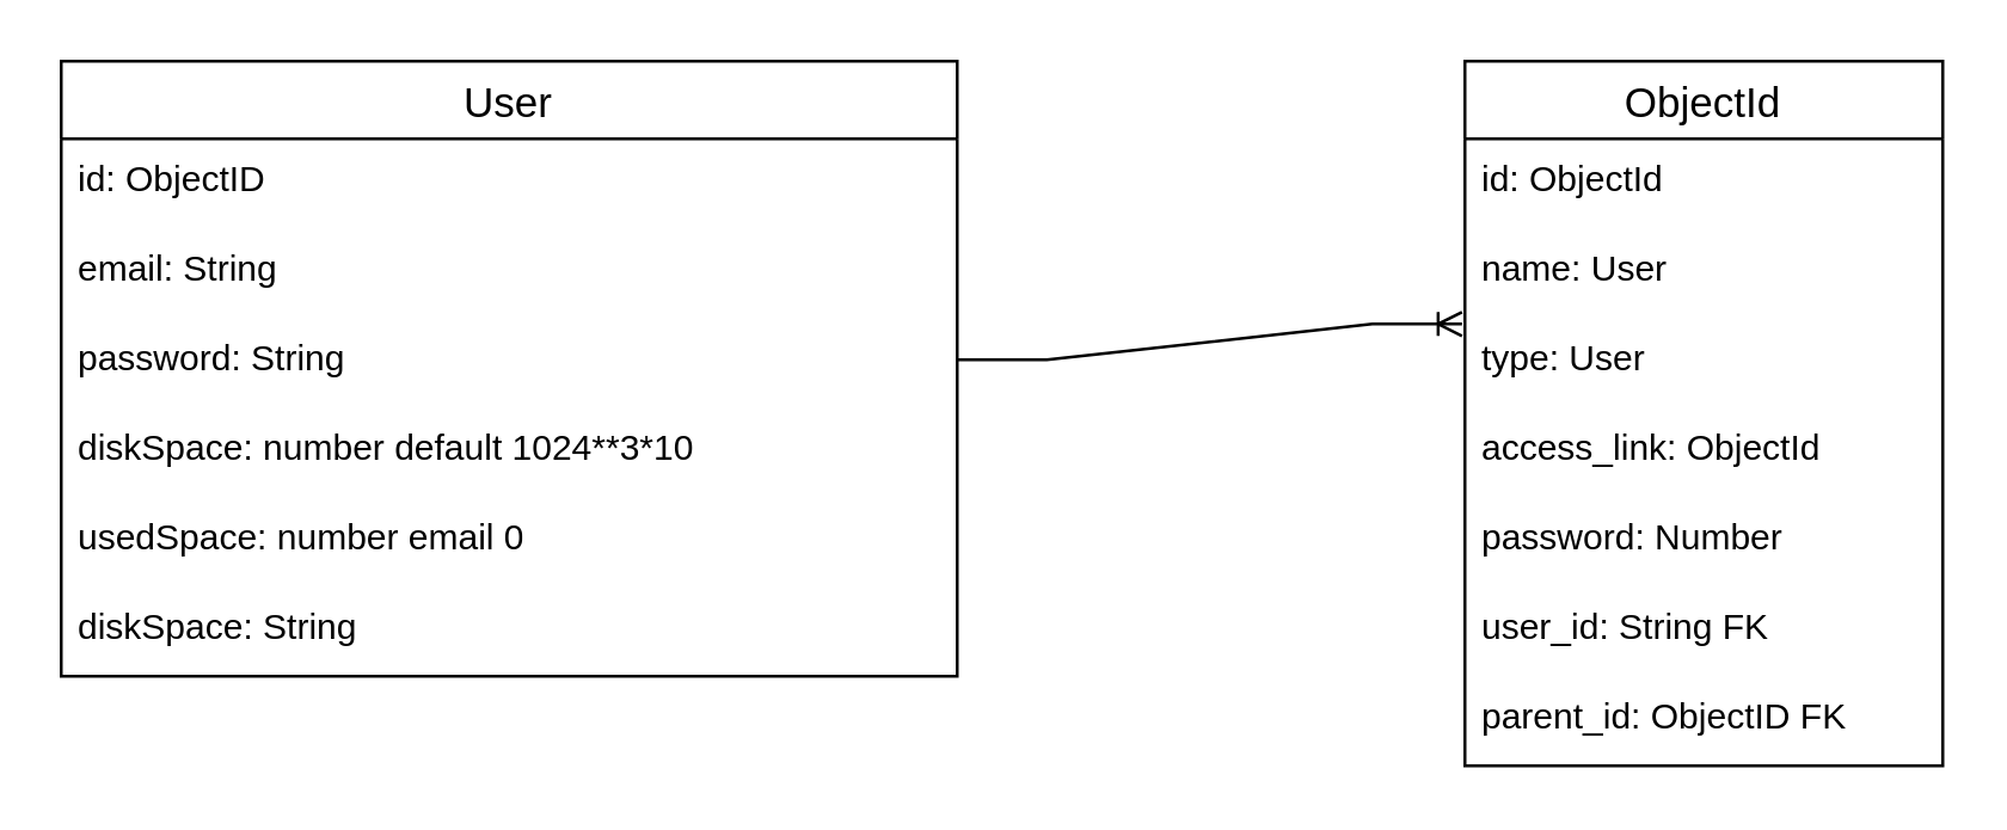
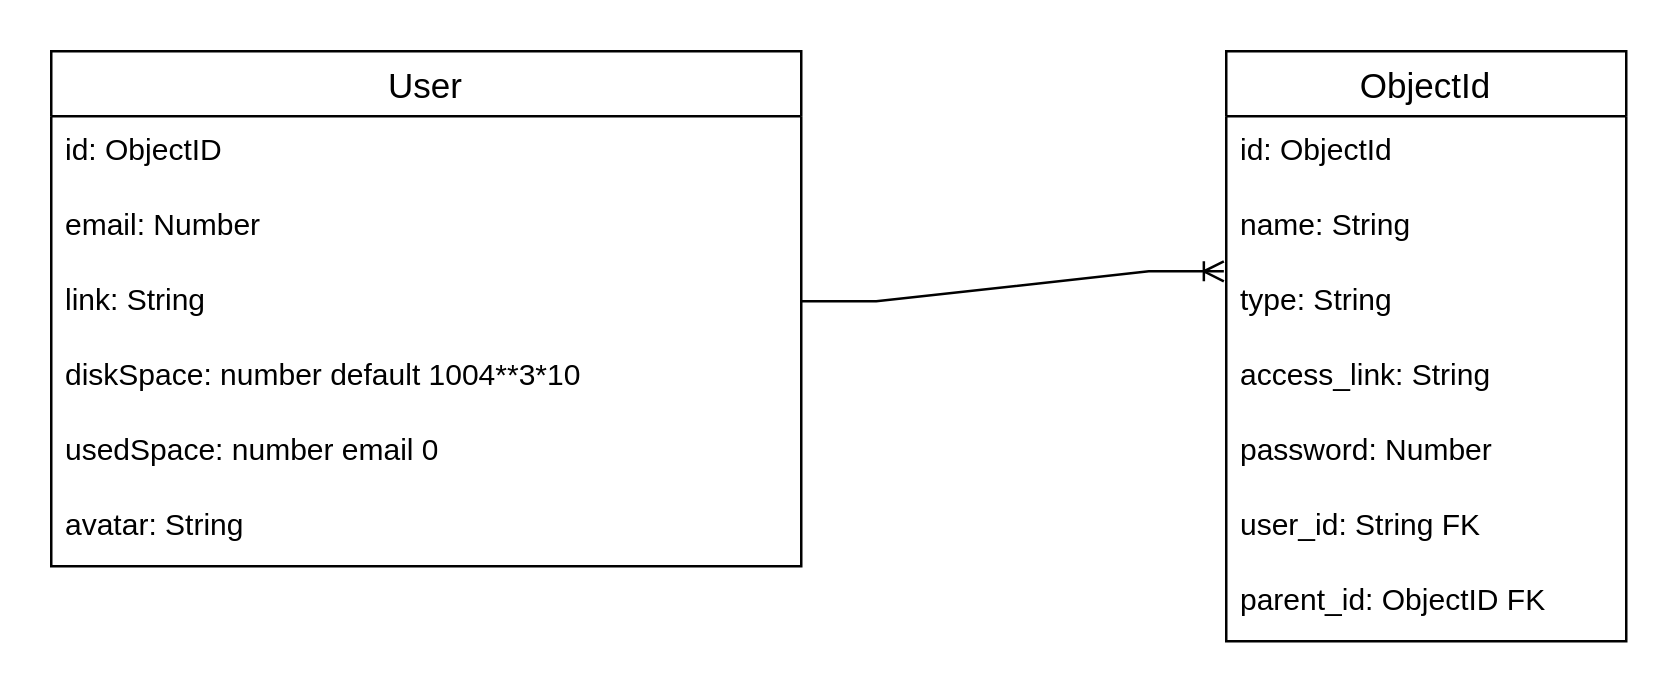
- <mxCell id="12" value="email: String" style="text;strokeColor=none;fillColor=none;spacingLeft=4;spacingRight=4;overflow=hidden;rotatable=0;points=[[0,0.5],[1,0.5]];portConstraint=eastwest;fontSize=12;whiteSpace=wrap;html=1;" vertex="1" parent="10"><mxGeometry y="56" width="300" height="30" as="geometry" /></mxCell>
+ <mxCell id="12" value="email: Number" style="text;strokeColor=none;fillColor=none;spacingLeft=4;spacingRight=4;overflow=hidden;rotatable=0;points=[[0,0.5],[1,0.5]];portConstraint=eastwest;fontSize=12;whiteSpace=wrap;html=1;" vertex="1" parent="10"><mxGeometry y="56" width="300" height="30" as="geometry" /></mxCell>
- <mxCell id="4" value="name: User" style="text;strokeColor=none;fillColor=none;spacingLeft=4;spacingRight=4;overflow=hidden;rotatable=0;points=[[0,0.5],[1,0.5]];portConstraint=eastwest;fontSize=12;whiteSpace=wrap;html=1;" vertex="1" parent="2"><mxGeometry y="56" width="160" height="30" as="geometry" /></mxCell>
+ <mxCell id="4" value="name: String" style="text;strokeColor=none;fillColor=none;spacingLeft=4;spacingRight=4;overflow=hidden;rotatable=0;points=[[0,0.5],[1,0.5]];portConstraint=eastwest;fontSize=12;whiteSpace=wrap;html=1;" vertex="1" parent="2"><mxGeometry y="56" width="160" height="30" as="geometry" /></mxCell>
- <mxCell id="13" value="&lt;div&gt;password: String&lt;/div&gt;&lt;div&gt;&lt;br&gt;&lt;/div&gt;" style="text;strokeColor=none;fillColor=none;spacingLeft=4;spacingRight=4;overflow=hidden;rotatable=0;points=[[0,0.5],[1,0.5]];portConstraint=eastwest;fontSize=12;whiteSpace=wrap;html=1;" vertex="1" parent="10"><mxGeometry y="86" width="300" height="30" as="geometry" /></mxCell>
+ <mxCell id="13" value="&lt;div&gt;link: String&lt;/div&gt;&lt;div&gt;&lt;br&gt;&lt;/div&gt;" style="text;strokeColor=none;fillColor=none;spacingLeft=4;spacingRight=4;overflow=hidden;rotatable=0;points=[[0,0.5],[1,0.5]];portConstraint=eastwest;fontSize=12;whiteSpace=wrap;html=1;" vertex="1" parent="10"><mxGeometry y="86" width="300" height="30" as="geometry" /></mxCell>
- <mxCell id="5" value="type: User" style="text;strokeColor=none;fillColor=none;spacingLeft=4;spacingRight=4;overflow=hidden;rotatable=0;points=[[0,0.5],[1,0.5]];portConstraint=eastwest;fontSize=12;whiteSpace=wrap;html=1;" vertex="1" parent="2"><mxGeometry y="86" width="160" height="30" as="geometry" /></mxCell>
+ <mxCell id="5" value="type: String" style="text;strokeColor=none;fillColor=none;spacingLeft=4;spacingRight=4;overflow=hidden;rotatable=0;points=[[0,0.5],[1,0.5]];portConstraint=eastwest;fontSize=12;whiteSpace=wrap;html=1;" vertex="1" parent="2"><mxGeometry y="86" width="160" height="30" as="geometry" /></mxCell>
- <mxCell id="14" value="diskSpace: number default 1024**3*10" style="text;strokeColor=none;fillColor=none;spacingLeft=4;spacingRight=4;overflow=hidden;rotatable=0;points=[[0,0.5],[1,0.5]];portConstraint=eastwest;fontSize=12;whiteSpace=wrap;html=1;" vertex="1" parent="10"><mxGeometry y="116" width="300" height="30" as="geometry" /></mxCell>
+ <mxCell id="14" value="diskSpace: number default 1004**3*10" style="text;strokeColor=none;fillColor=none;spacingLeft=4;spacingRight=4;overflow=hidden;rotatable=0;points=[[0,0.5],[1,0.5]];portConstraint=eastwest;fontSize=12;whiteSpace=wrap;html=1;" vertex="1" parent="10"><mxGeometry y="116" width="300" height="30" as="geometry" /></mxCell>
- <mxCell id="6" value="access_link: ObjectId" style="text;strokeColor=none;fillColor=none;spacingLeft=4;spacingRight=4;overflow=hidden;rotatable=0;points=[[0,0.5],[1,0.5]];portConstraint=eastwest;fontSize=12;whiteSpace=wrap;html=1;" vertex="1" parent="2"><mxGeometry y="116" width="160" height="30" as="geometry" /></mxCell>
+ <mxCell id="6" value="access_link: String" style="text;strokeColor=none;fillColor=none;spacingLeft=4;spacingRight=4;overflow=hidden;rotatable=0;points=[[0,0.5],[1,0.5]];portConstraint=eastwest;fontSize=12;whiteSpace=wrap;html=1;" vertex="1" parent="2"><mxGeometry y="116" width="160" height="30" as="geometry" /></mxCell>
- <mxCell id="16" value="&lt;div&gt;diskSpace: String&lt;/div&gt;&lt;div&gt;&lt;br&gt;&lt;/div&gt;" style="text;strokeColor=none;fillColor=none;spacingLeft=4;spacingRight=4;overflow=hidden;rotatable=0;points=[[0,0.5],[1,0.5]];portConstraint=eastwest;fontSize=12;whiteSpace=wrap;html=1;" vertex="1" parent="10"><mxGeometry y="176" width="300" height="30" as="geometry" /></mxCell>
+ <mxCell id="16" value="&lt;div&gt;avatar: String&lt;/div&gt;&lt;div&gt;&lt;br&gt;&lt;/div&gt;" style="text;strokeColor=none;fillColor=none;spacingLeft=4;spacingRight=4;overflow=hidden;rotatable=0;points=[[0,0.5],[1,0.5]];portConstraint=eastwest;fontSize=12;whiteSpace=wrap;html=1;" vertex="1" parent="10"><mxGeometry y="176" width="300" height="30" as="geometry" /></mxCell>
